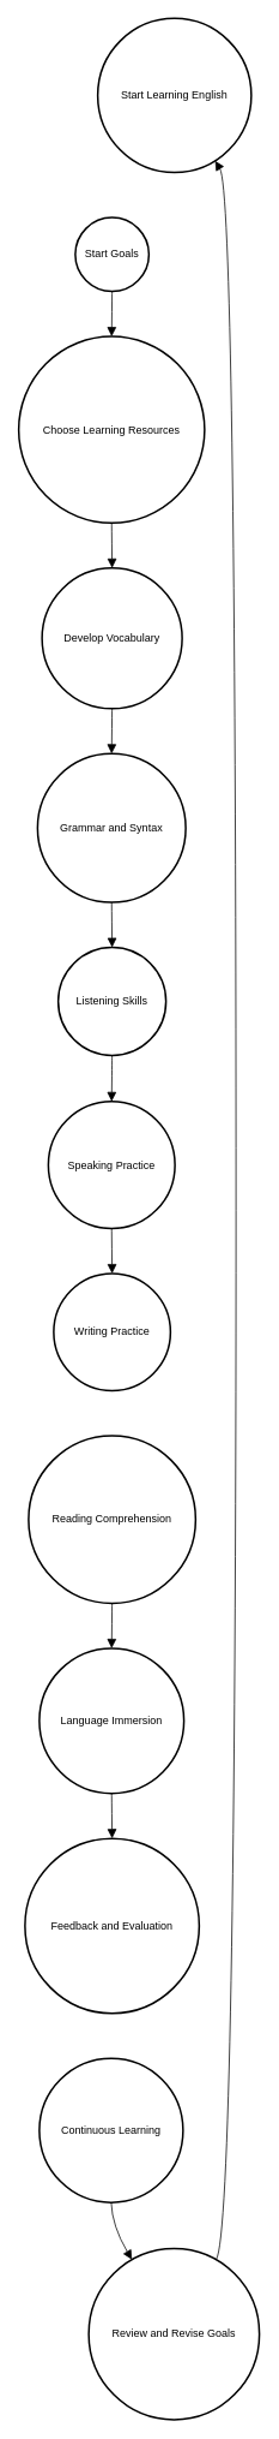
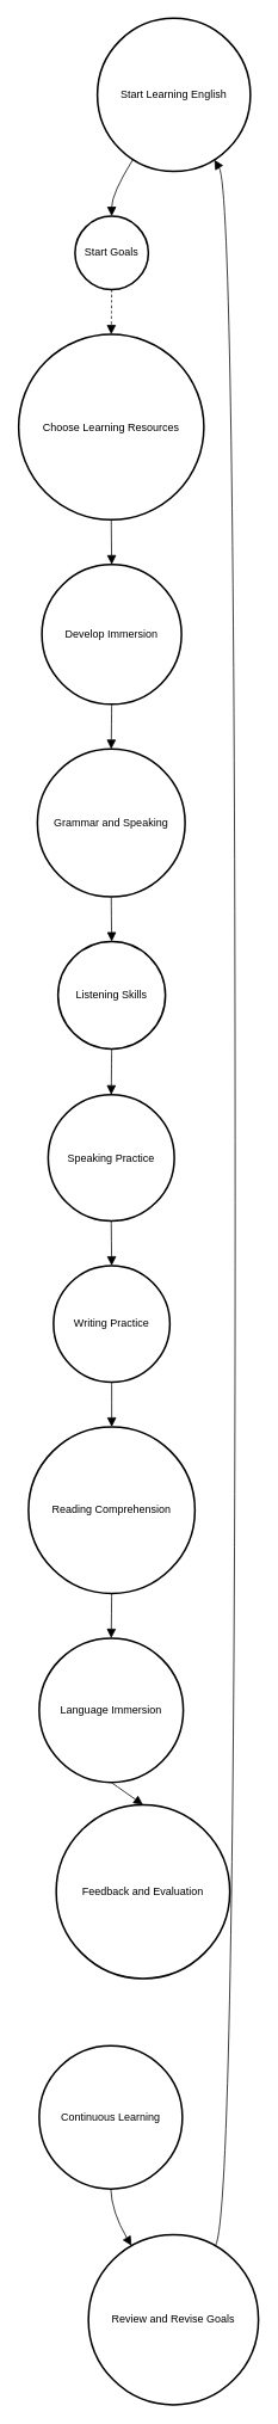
+ <mxCell id="15" value="" style="curved=1;startArrow=none;endArrow=block;exitX=0.184;exitY=1.0;entryX=0.496;entryY=0.0;rounded=0;fontSize=12;startSize=8;endSize=8;" edge="1" parent="1" source="2" target="3"><mxGeometry relative="1" as="geometry"><Array as="points"><mxPoint x="124" y="216" /></Array></mxGeometry></mxCell>
- <mxCell id="16" value="" style="curved=1;startArrow=none;endArrow=block;exitX=0.496;exitY=0.995;entryX=0.501;entryY=-0.002;rounded=0;fontSize=12;startSize=8;endSize=8;" edge="1" parent="1" source="3" target="4"><mxGeometry relative="1" as="geometry"><Array as="points" /></mxGeometry></mxCell>
+ <mxCell id="16" value="" style="curved=1;startArrow=none;endArrow=block;exitX=0.496;exitY=0.995;entryX=0.501;entryY=-0.002;rounded=0;fontSize=12;startSize=8;endSize=8;dashed=1;" edge="1" parent="1" source="3" target="4"><mxGeometry relative="1" as="geometry"><Array as="points" /></mxGeometry></mxCell>
- <mxCell id="5" value="Develop Vocabulary" style="ellipse;aspect=fixed;strokeWidth=2;whiteSpace=wrap;" vertex="1" parent="1"><mxGeometry x="46" y="630" width="156" height="156" as="geometry" /></mxCell>
+ <mxCell id="5" value="Develop Immersion" style="ellipse;aspect=fixed;strokeWidth=2;whiteSpace=wrap;" vertex="1" parent="1"><mxGeometry x="46" y="630" width="156" height="156" as="geometry" /></mxCell>
- <mxCell id="6" value="Grammar and Syntax" style="ellipse;aspect=fixed;strokeWidth=2;whiteSpace=wrap;" vertex="1" parent="1"><mxGeometry x="41" y="836" width="165" height="165" as="geometry" /></mxCell>
+ <mxCell id="6" value="Grammar and Speaking" style="ellipse;aspect=fixed;strokeWidth=2;whiteSpace=wrap;" vertex="1" parent="1"><mxGeometry x="41" y="836" width="165" height="165" as="geometry" /></mxCell>
+ <mxCell id="22" value="" style="curved=1;startArrow=none;endArrow=block;exitX=0.498;exitY=1.003;entryX=0.498;entryY=0.002;rounded=0;fontSize=12;startSize=8;endSize=8;" edge="1" parent="1" source="9" target="10"><mxGeometry relative="1" as="geometry"><Array as="points" /></mxGeometry></mxCell>
- <mxCell id="12" value="Feedback and Evaluation" style="ellipse;aspect=fixed;strokeWidth=2;whiteSpace=wrap;" vertex="1" parent="1"><mxGeometry x="27" y="2040" width="194" height="194" as="geometry" /></mxCell>
+ <mxCell id="12" value="Feedback and Evaluation" style="ellipse;aspect=fixed;strokeWidth=2;whiteSpace=wrap;" vertex="1" parent="1"><mxGeometry x="62" y="2015" width="194" height="194" as="geometry" /></mxCell>
